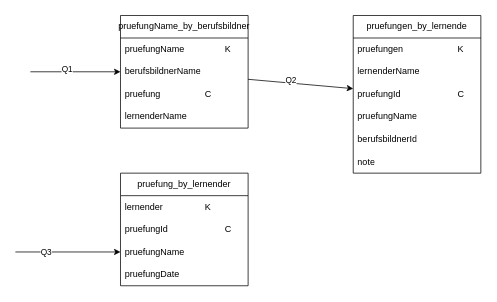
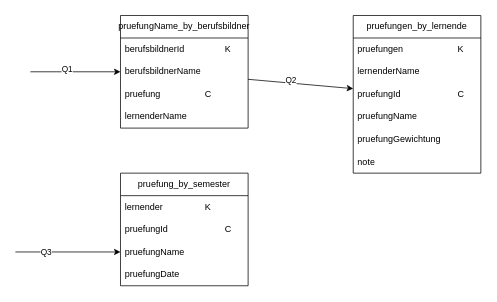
- <mxCell id="3" value="pruefungName&lt;span style=&quot;white-space: pre;&quot;&gt;&#09;&lt;/span&gt;&lt;span style=&quot;white-space: pre;&quot;&gt;&#09;K&lt;/span&gt;" style="text;strokeColor=none;fillColor=none;align=left;verticalAlign=middle;spacingLeft=4;spacingRight=4;overflow=hidden;points=[[0,0.5],[1,0.5]];portConstraint=eastwest;rotatable=0;whiteSpace=wrap;html=1;" parent="2" vertex="1"><mxGeometry y="30" width="170" height="30" as="geometry" /></mxCell>
+ <mxCell id="3" value="berufsbildnerId&lt;span style=&quot;white-space: pre;&quot;&gt;&#09;&lt;/span&gt;&lt;span style=&quot;white-space: pre;&quot;&gt;&#09;K&lt;/span&gt;" style="text;strokeColor=none;fillColor=none;align=left;verticalAlign=middle;spacingLeft=4;spacingRight=4;overflow=hidden;points=[[0,0.5],[1,0.5]];portConstraint=eastwest;rotatable=0;whiteSpace=wrap;html=1;" parent="2" vertex="1"><mxGeometry y="30" width="170" height="30" as="geometry" /></mxCell>
- <mxCell id="14" value="berufsbildnerId" style="text;strokeColor=none;fillColor=none;align=left;verticalAlign=middle;spacingLeft=4;spacingRight=4;overflow=hidden;points=[[0,0.5],[1,0.5]];portConstraint=eastwest;rotatable=0;whiteSpace=wrap;html=1;" vertex="1" parent="9"><mxGeometry y="150" width="170" height="30" as="geometry" /></mxCell>
+ <mxCell id="14" value="pruefungGewichtung" style="text;strokeColor=none;fillColor=none;align=left;verticalAlign=middle;spacingLeft=4;spacingRight=4;overflow=hidden;points=[[0,0.5],[1,0.5]];portConstraint=eastwest;rotatable=0;whiteSpace=wrap;html=1;" vertex="1" parent="9"><mxGeometry y="150" width="170" height="30" as="geometry" /></mxCell>
- <mxCell id="18" value="pruefung_by_lernender" style="swimlane;fontStyle=0;childLayout=stackLayout;horizontal=1;startSize=30;horizontalStack=0;resizeParent=1;resizeParentMax=0;resizeLast=0;collapsible=1;marginBottom=0;whiteSpace=wrap;html=1;" vertex="1" parent="1"><mxGeometry x="160" y="230" width="170" height="150" as="geometry"><mxRectangle x="20" y="20" width="180" height="30" as="alternateBounds" /></mxGeometry></mxCell>
+ <mxCell id="18" value="pruefung_by_semester" style="swimlane;fontStyle=0;childLayout=stackLayout;horizontal=1;startSize=30;horizontalStack=0;resizeParent=1;resizeParentMax=0;resizeLast=0;collapsible=1;marginBottom=0;whiteSpace=wrap;html=1;" vertex="1" parent="1"><mxGeometry x="160" y="230" width="170" height="150" as="geometry"><mxRectangle x="20" y="20" width="180" height="30" as="alternateBounds" /></mxGeometry></mxCell>
